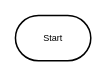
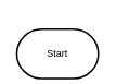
- <mxCell id="2" value="Start" style="strokeWidth=2;html=1;shape=mxgraph.flowchart.terminator;whiteSpace=wrap;" parent="1" vertex="1"><mxGeometry x="20" y="20" width="100" height="60" as="geometry" /></mxCell>
+ <mxCell id="2" value="Start" style="strokeWidth=2;html=1;shape=mxgraph.flowchart.terminator;whiteSpace=wrap;" parent="1" vertex="1"><mxGeometry x="20" y="35" width="100" height="60" as="geometry" /></mxCell>
